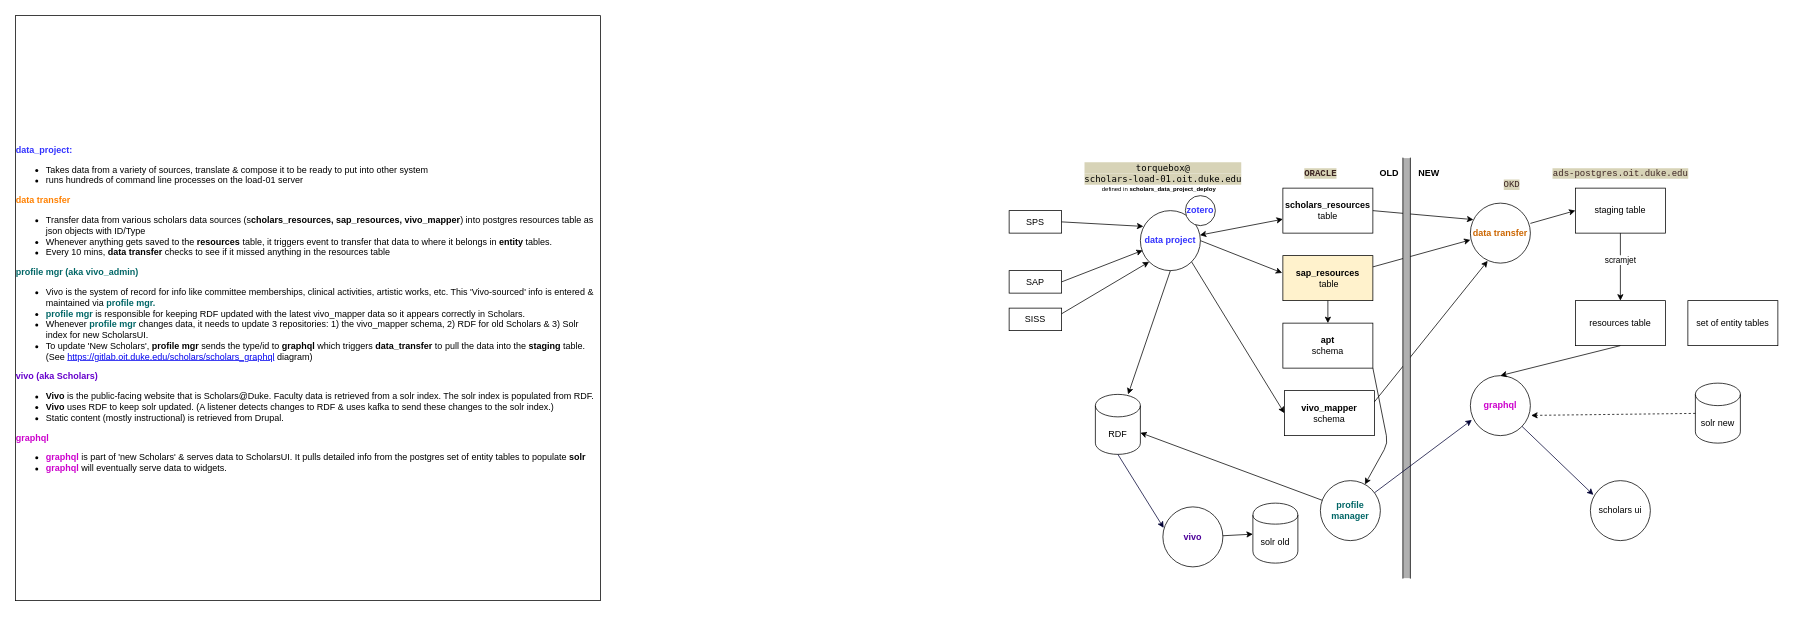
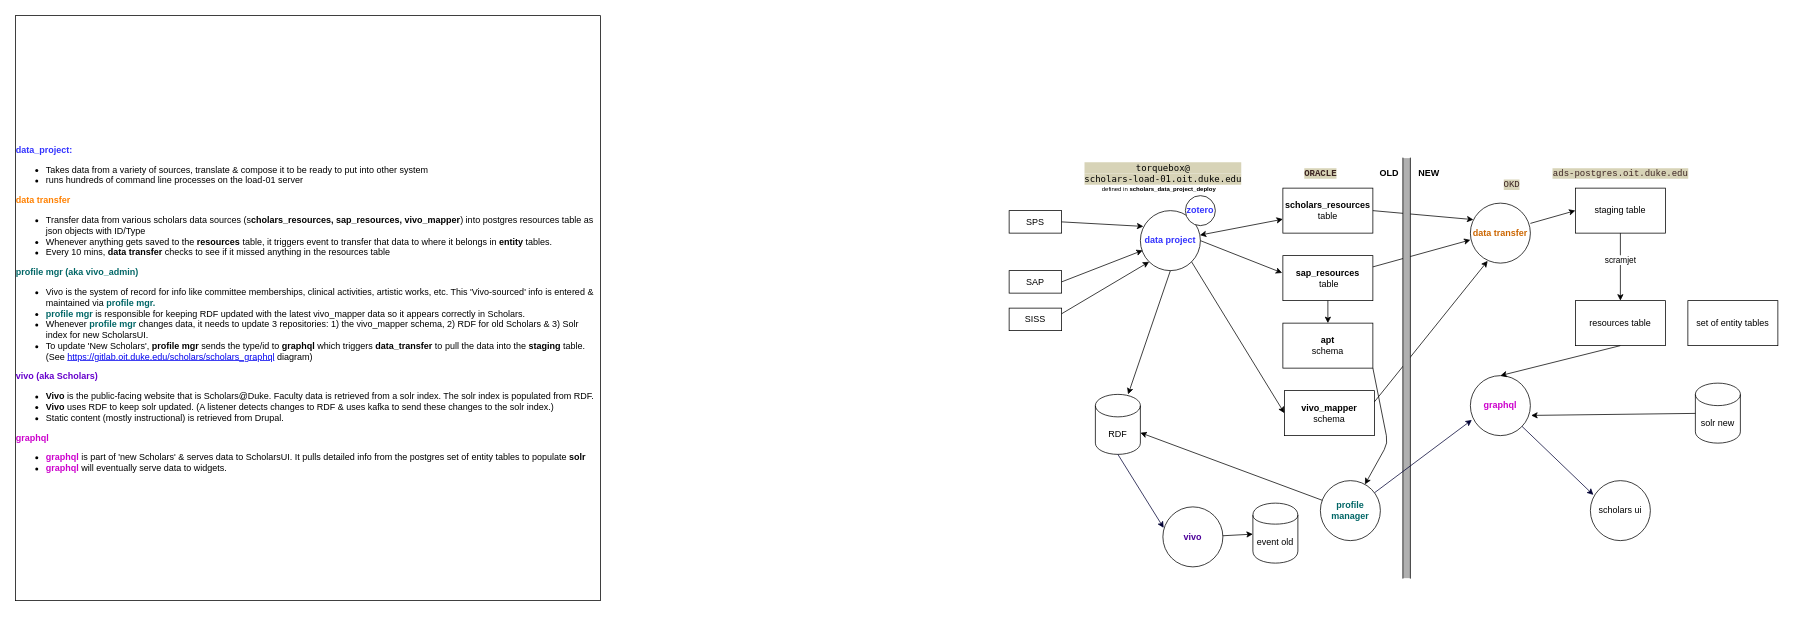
- <mxCell id="4" value="&lt;b&gt;sap_resources&lt;br&gt;&amp;nbsp;&lt;/b&gt;table" style="rounded=0;whiteSpace=wrap;html=1;fillColor=#fff2cc;" parent="1" vertex="1"><mxGeometry x="1710" y="340" width="120" height="60" as="geometry" /></mxCell>
+ <mxCell id="4" value="&lt;b&gt;sap_resources&lt;br&gt;&amp;nbsp;&lt;/b&gt;table" style="rounded=0;whiteSpace=wrap;html=1;" parent="1" vertex="1"><mxGeometry x="1710" y="340" width="120" height="60" as="geometry" /></mxCell>
- <mxCell id="40" value="" style="endArrow=classic;html=1;entryX=1.013;entryY=0.663;entryDx=0;entryDy=0;entryPerimeter=0;dashed=1;" parent="1" source="38" edge="1" target="15"><mxGeometry width="50" height="50" relative="1" as="geometry"><mxPoint x="1780" y="740" as="sourcePoint" /><mxPoint x="2200" y="550" as="targetPoint" /></mxGeometry></mxCell>
+ <mxCell id="40" value="" style="endArrow=classic;html=1;entryX=1.013;entryY=0.663;entryDx=0;entryDy=0;entryPerimeter=0;" parent="1" source="38" edge="1" target="15"><mxGeometry width="50" height="50" relative="1" as="geometry"><mxPoint x="1780" y="740" as="sourcePoint" /><mxPoint x="2200" y="550" as="targetPoint" /></mxGeometry></mxCell>
- <mxCell id="39" value="solr old" style="shape=cylinder;whiteSpace=wrap;html=1;boundedLbl=1;backgroundOutline=1;" parent="1" vertex="1"><mxGeometry x="1670" y="670" width="60" height="80" as="geometry" /></mxCell>
+ <mxCell id="39" value="event old" style="shape=cylinder;whiteSpace=wrap;html=1;boundedLbl=1;backgroundOutline=1;" parent="1" vertex="1"><mxGeometry x="1670" y="670" width="60" height="80" as="geometry" /></mxCell>
